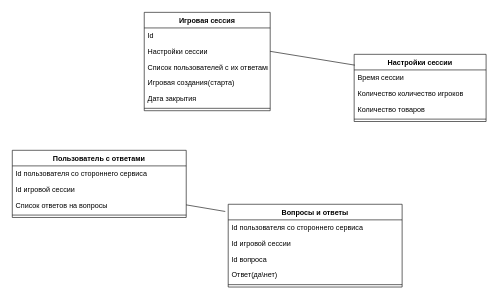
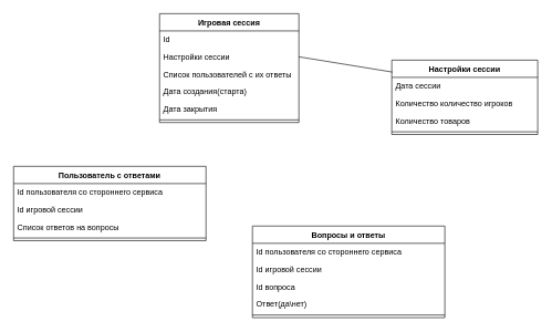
- <mxCell id="23" value="Список пользователей с их ответами" style="text;strokeColor=none;fillColor=none;align=left;verticalAlign=top;spacingLeft=4;spacingRight=4;overflow=hidden;rotatable=0;points=[[0,0.5],[1,0.5]];portConstraint=eastwest;" vertex="1" parent="20"><mxGeometry y="78" width="210" height="26" as="geometry" /></mxCell>
+ <mxCell id="23" value="Список пользователей с их ответы" style="text;strokeColor=none;fillColor=none;align=left;verticalAlign=top;spacingLeft=4;spacingRight=4;overflow=hidden;rotatable=0;points=[[0,0.5],[1,0.5]];portConstraint=eastwest;" vertex="1" parent="20"><mxGeometry y="78" width="210" height="26" as="geometry" /></mxCell>
- <mxCell id="3" value="Время сессии" style="text;strokeColor=none;fillColor=none;align=left;verticalAlign=top;spacingLeft=4;spacingRight=4;overflow=hidden;rotatable=0;points=[[0,0.5],[1,0.5]];portConstraint=eastwest;" vertex="1" parent="2"><mxGeometry y="26" width="220" height="26" as="geometry" /></mxCell>
+ <mxCell id="3" value="Дата сессии" style="text;strokeColor=none;fillColor=none;align=left;verticalAlign=top;spacingLeft=4;spacingRight=4;overflow=hidden;rotatable=0;points=[[0,0.5],[1,0.5]];portConstraint=eastwest;" vertex="1" parent="2"><mxGeometry y="26" width="220" height="26" as="geometry" /></mxCell>
- <mxCell id="24" value="Игровая создания(старта)" style="text;strokeColor=none;fillColor=none;align=left;verticalAlign=top;spacingLeft=4;spacingRight=4;overflow=hidden;rotatable=0;points=[[0,0.5],[1,0.5]];portConstraint=eastwest;" vertex="1" parent="20"><mxGeometry y="104" width="210" height="26" as="geometry" /></mxCell>
+ <mxCell id="24" value="Дата создания(старта)" style="text;strokeColor=none;fillColor=none;align=left;verticalAlign=top;spacingLeft=4;spacingRight=4;overflow=hidden;rotatable=0;points=[[0,0.5],[1,0.5]];portConstraint=eastwest;" vertex="1" parent="20"><mxGeometry y="104" width="210" height="26" as="geometry" /></mxCell>
- <mxCell id="13" value="" style="endArrow=none;html=1;entryX=1;entryY=0.5;entryDx=0;entryDy=0;exitX=-0.017;exitY=0.087;exitDx=0;exitDy=0;exitPerimeter=0;" edge="1" parent="1" source="14" target="11"><mxGeometry width="50" height="50" relative="1" as="geometry"><mxPoint x="470" y="480" as="sourcePoint" /><mxPoint x="520" y="430" as="targetPoint" /></mxGeometry></mxCell>
